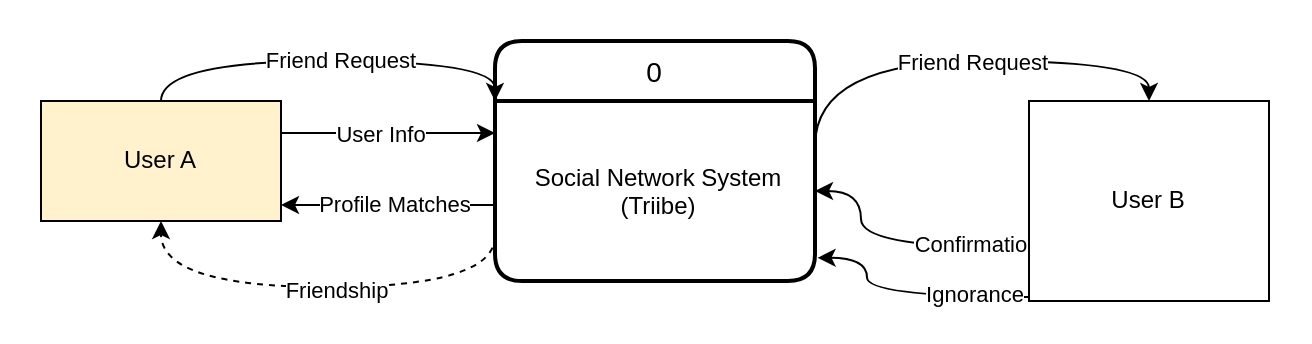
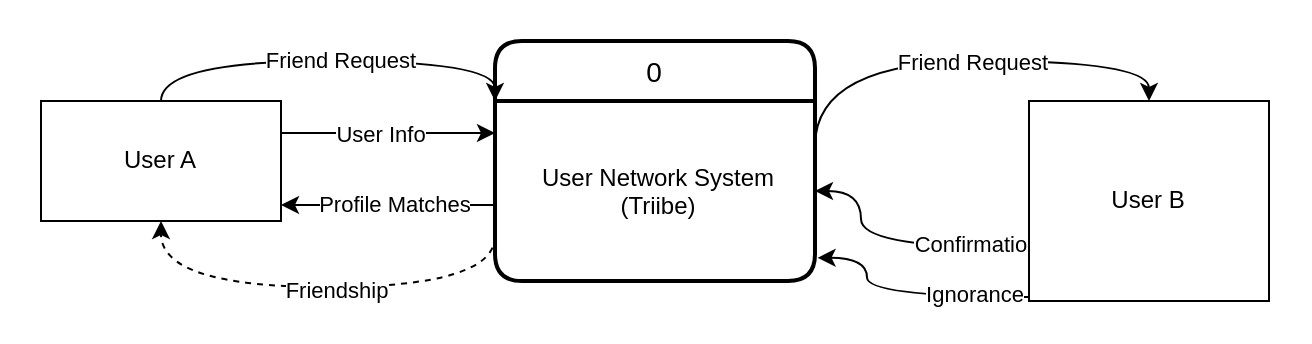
- <mxCell id="6" value="User A" style="rounded=0;whiteSpace=wrap;html=1;fillColor=#fff2cc;" vertex="1" parent="1"><mxGeometry x="20" y="50" width="120" height="60" as="geometry" /></mxCell>
+ <mxCell id="6" value="User A" style="rounded=0;whiteSpace=wrap;html=1;" vertex="1" parent="1"><mxGeometry x="20" y="50" width="120" height="60" as="geometry" /></mxCell>
- <mxCell id="3" value="Social Network System&#10;(Triibe)" style="align=center;strokeColor=none;fillColor=none;spacingLeft=4;fontSize=12;verticalAlign=middle;resizable=0;rotatable=0;part=1;" vertex="1" parent="2"><mxGeometry y="30" width="160" height="90" as="geometry" /></mxCell>
+ <mxCell id="3" value="User Network System&#10;(Triibe)" style="align=center;strokeColor=none;fillColor=none;spacingLeft=4;fontSize=12;verticalAlign=middle;resizable=0;rotatable=0;part=1;" vertex="1" parent="2"><mxGeometry y="30" width="160" height="90" as="geometry" /></mxCell>
